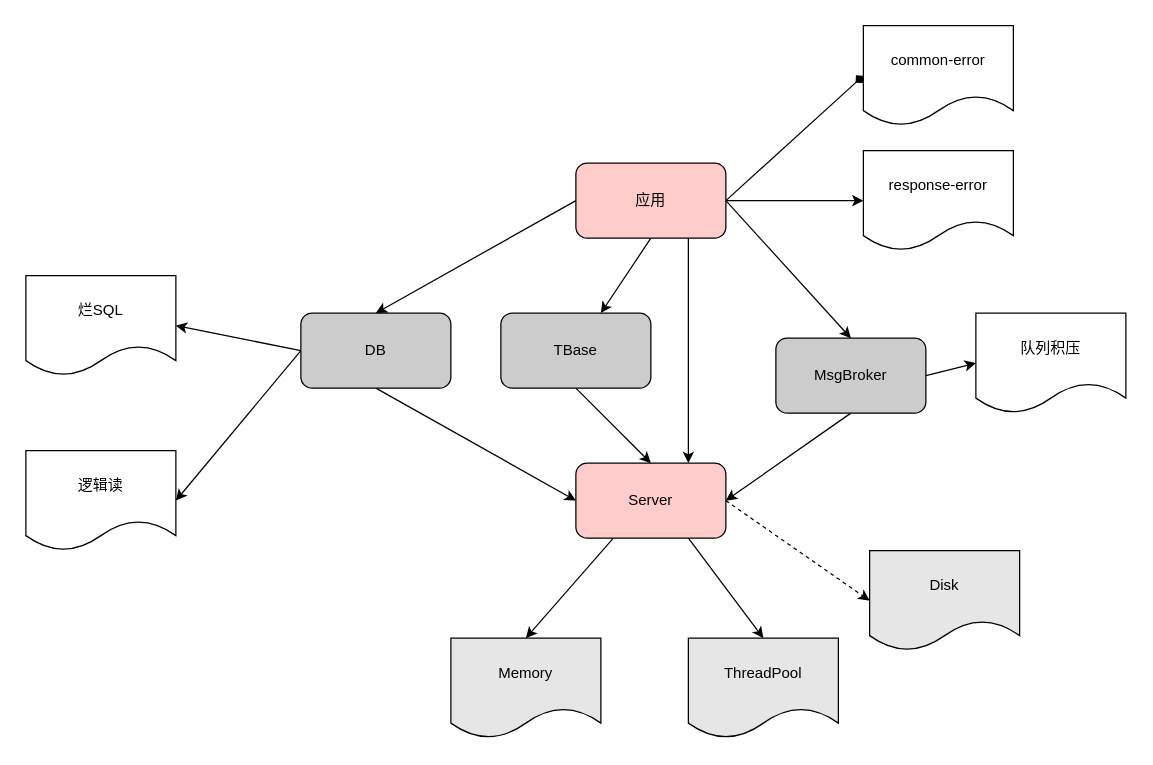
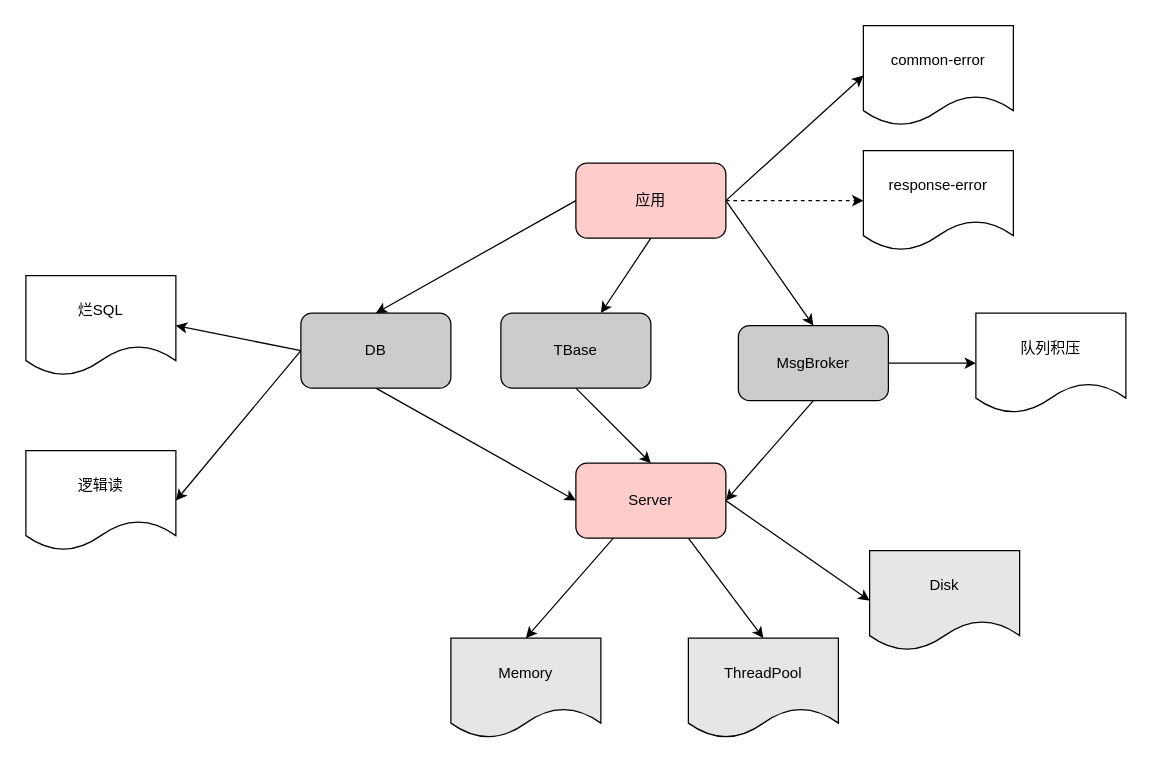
- <mxCell id="6" style="edgeStyle=none;rounded=0;orthogonalLoop=1;jettySize=auto;html=1;exitX=1;exitY=0.5;exitDx=0;exitDy=0;entryX=0;entryY=0.5;entryDx=0;entryDy=0;endArrow=diamond;" edge="1" parent="1" source="8" target="28"><mxGeometry relative="1" as="geometry" /></mxCell>
+ <mxCell id="6" style="edgeStyle=none;rounded=0;orthogonalLoop=1;jettySize=auto;html=1;exitX=1;exitY=0.5;exitDx=0;exitDy=0;entryX=0;entryY=0.5;entryDx=0;entryDy=0;" edge="1" parent="1" source="8" target="28"><mxGeometry relative="1" as="geometry" /></mxCell>
- <mxCell id="7" style="edgeStyle=none;rounded=0;orthogonalLoop=1;jettySize=auto;html=1;exitX=1;exitY=0.5;exitDx=0;exitDy=0;entryX=0;entryY=0.5;entryDx=0;entryDy=0;" edge="1" parent="1" source="8" target="29"><mxGeometry relative="1" as="geometry" /></mxCell>
+ <mxCell id="7" style="edgeStyle=none;rounded=0;orthogonalLoop=1;jettySize=auto;html=1;exitX=1;exitY=0.5;exitDx=0;exitDy=0;entryX=0;entryY=0.5;entryDx=0;entryDy=0;dashed=1;" edge="1" parent="1" source="8" target="29"><mxGeometry relative="1" as="geometry" /></mxCell>
- <mxCell id="5" style="rounded=0;orthogonalLoop=1;jettySize=auto;html=1;exitX=0.75;exitY=1;exitDx=0;exitDy=0;entryX=0.75;entryY=0;entryDx=0;entryDy=0;fillColor=#CCCCCC;" edge="1" parent="1" source="8" target="21"><mxGeometry relative="1" as="geometry" /></mxCell>
- <mxCell id="17" value="MsgBroker" style="rounded=1;whiteSpace=wrap;html=1;fillColor=#CCCCCC;" vertex="1" parent="1"><mxGeometry x="620" y="270" width="120" height="60" as="geometry" /></mxCell>
+ <mxCell id="17" value="MsgBroker" style="rounded=1;whiteSpace=wrap;html=1;fillColor=#CCCCCC;" vertex="1" parent="1"><mxGeometry x="590" y="260" width="120" height="60" as="geometry" /></mxCell>
- <mxCell id="20" style="rounded=0;orthogonalLoop=1;jettySize=auto;html=1;exitX=1;exitY=0.5;exitDx=0;exitDy=0;entryX=0;entryY=0.5;entryDx=0;entryDy=0;fillColor=#E6E6E6;dashed=1;" edge="1" parent="1" source="21" target="24"><mxGeometry relative="1" as="geometry" /></mxCell>
+ <mxCell id="20" style="rounded=0;orthogonalLoop=1;jettySize=auto;html=1;exitX=1;exitY=0.5;exitDx=0;exitDy=0;entryX=0;entryY=0.5;entryDx=0;entryDy=0;fillColor=#E6E6E6;" edge="1" parent="1" source="21" target="24"><mxGeometry relative="1" as="geometry" /></mxCell>
